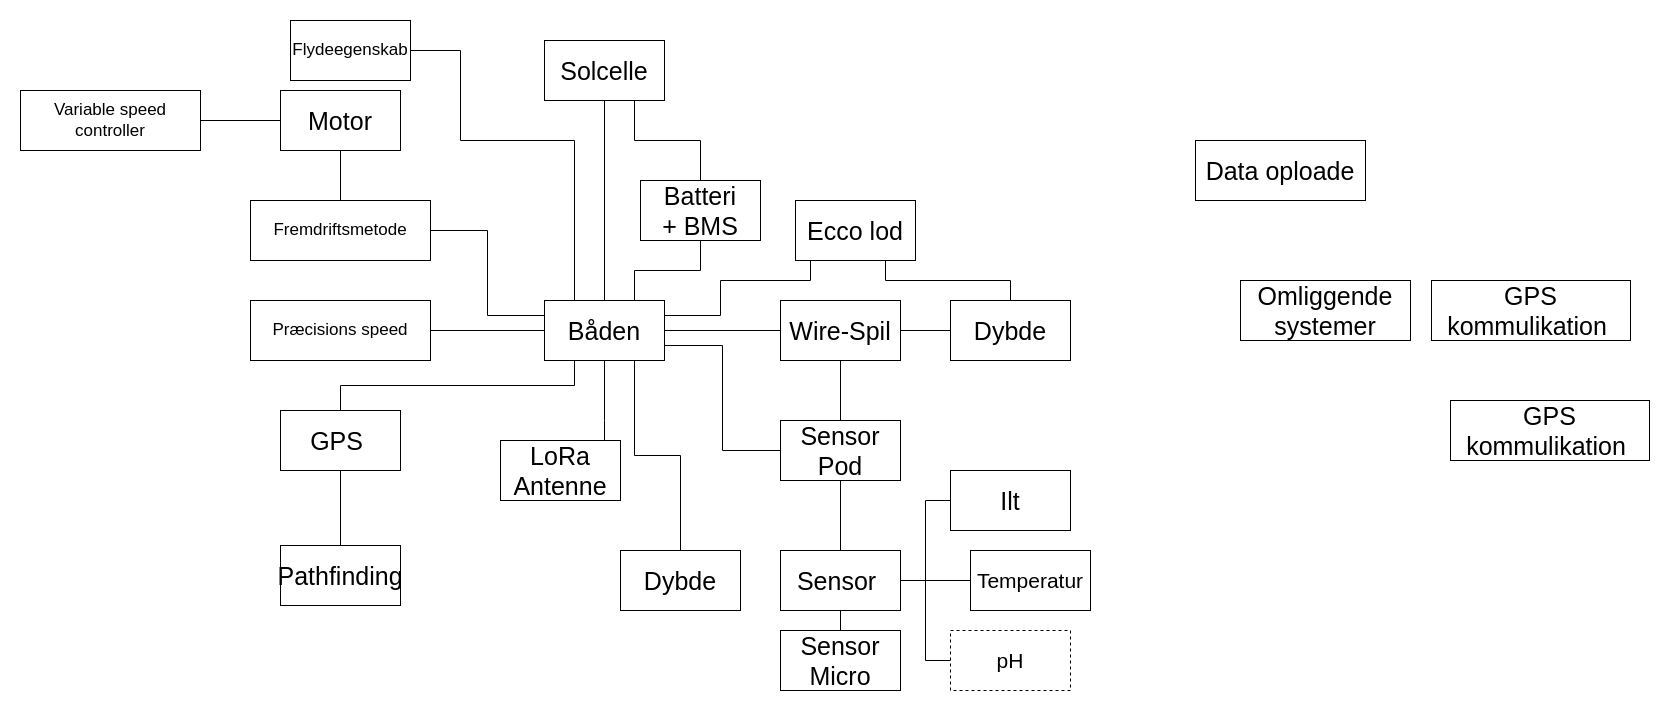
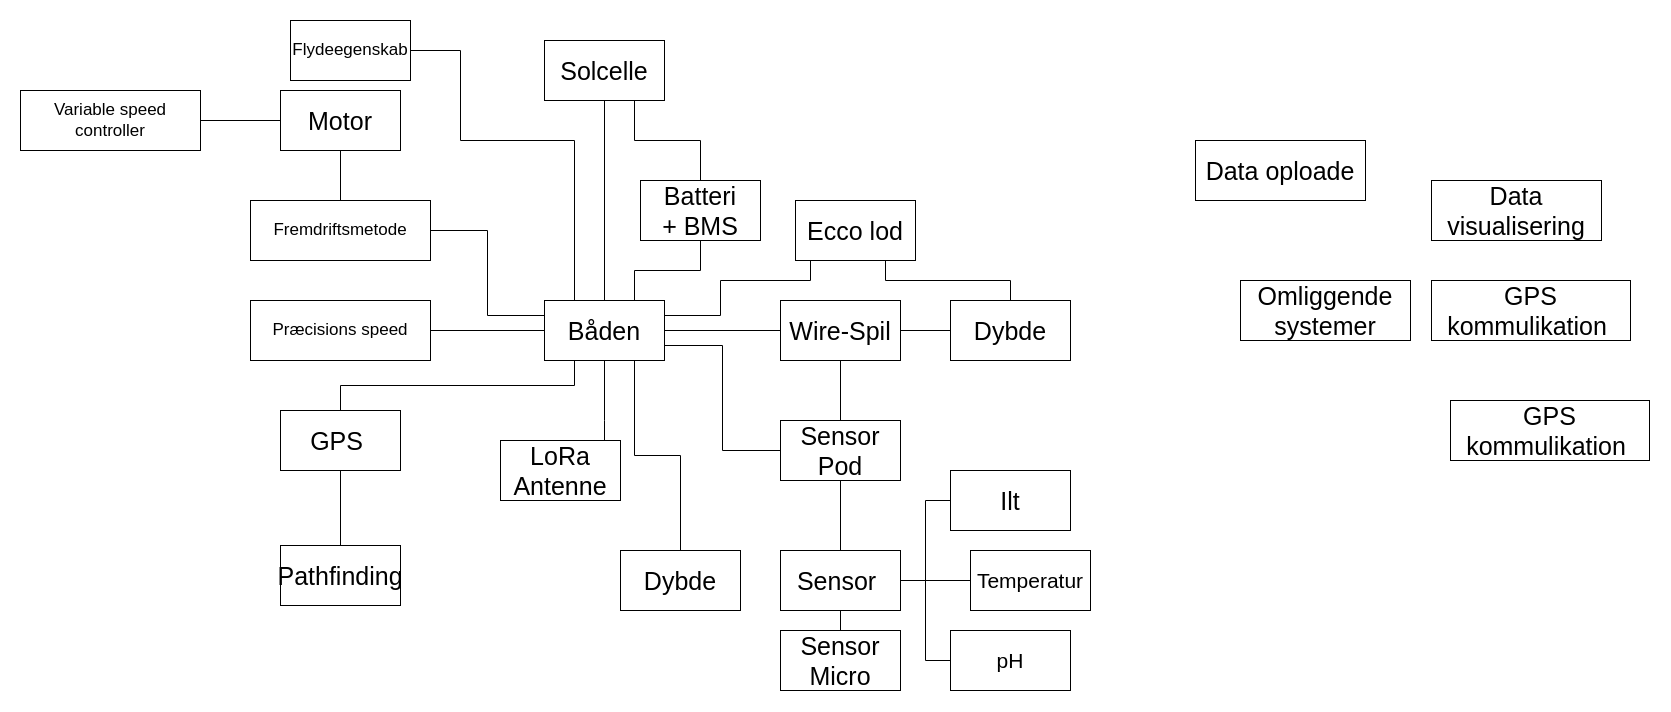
+ <mxCell id="48" value="Data visualisering" style="rounded=0;whiteSpace=wrap;html=1;fontSize=25;" vertex="1" parent="1"><mxGeometry x="1431" y="180" width="170" height="60" as="geometry" /></mxCell>
- <mxCell id="27" value="pH" style="rounded=0;whiteSpace=wrap;html=1;fontSize=21;dashed=1;" vertex="1" parent="1"><mxGeometry x="950" y="630" width="120" height="60" as="geometry" /></mxCell>
+ <mxCell id="27" value="pH" style="rounded=0;whiteSpace=wrap;html=1;fontSize=21;" vertex="1" parent="1"><mxGeometry x="950" y="630" width="120" height="60" as="geometry" /></mxCell>
